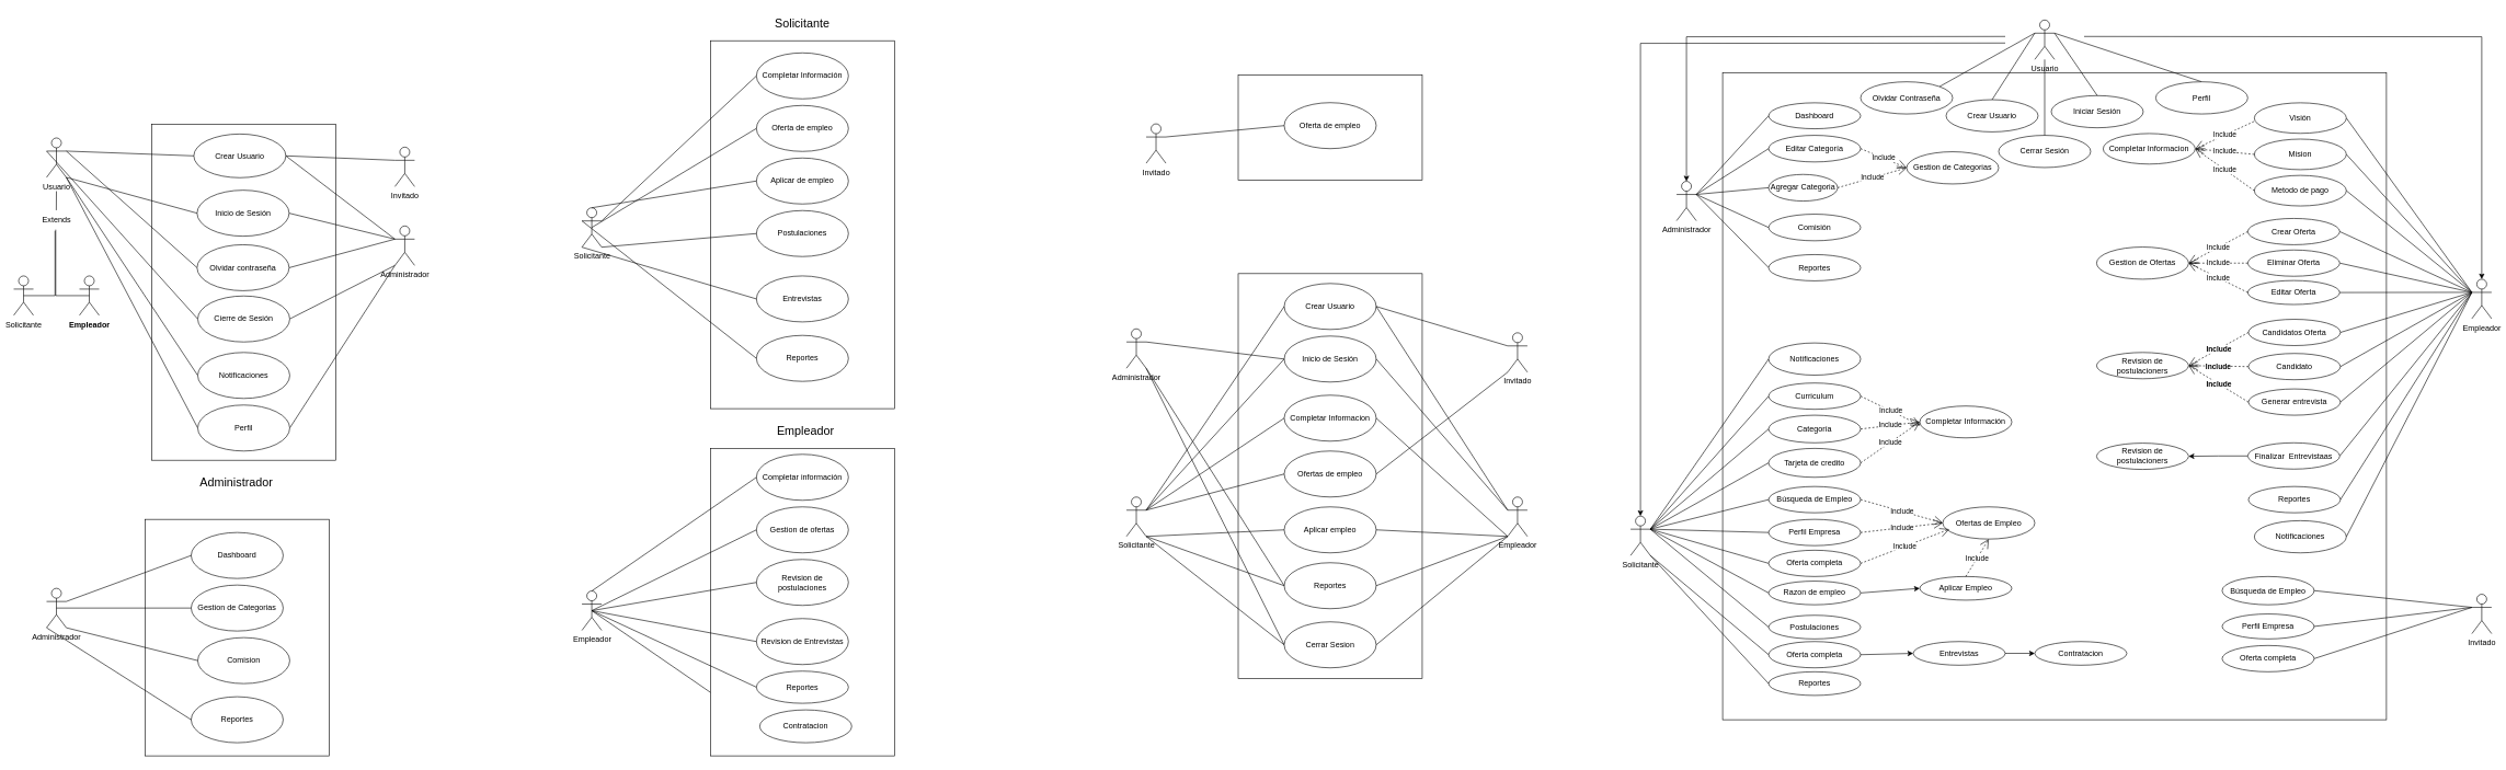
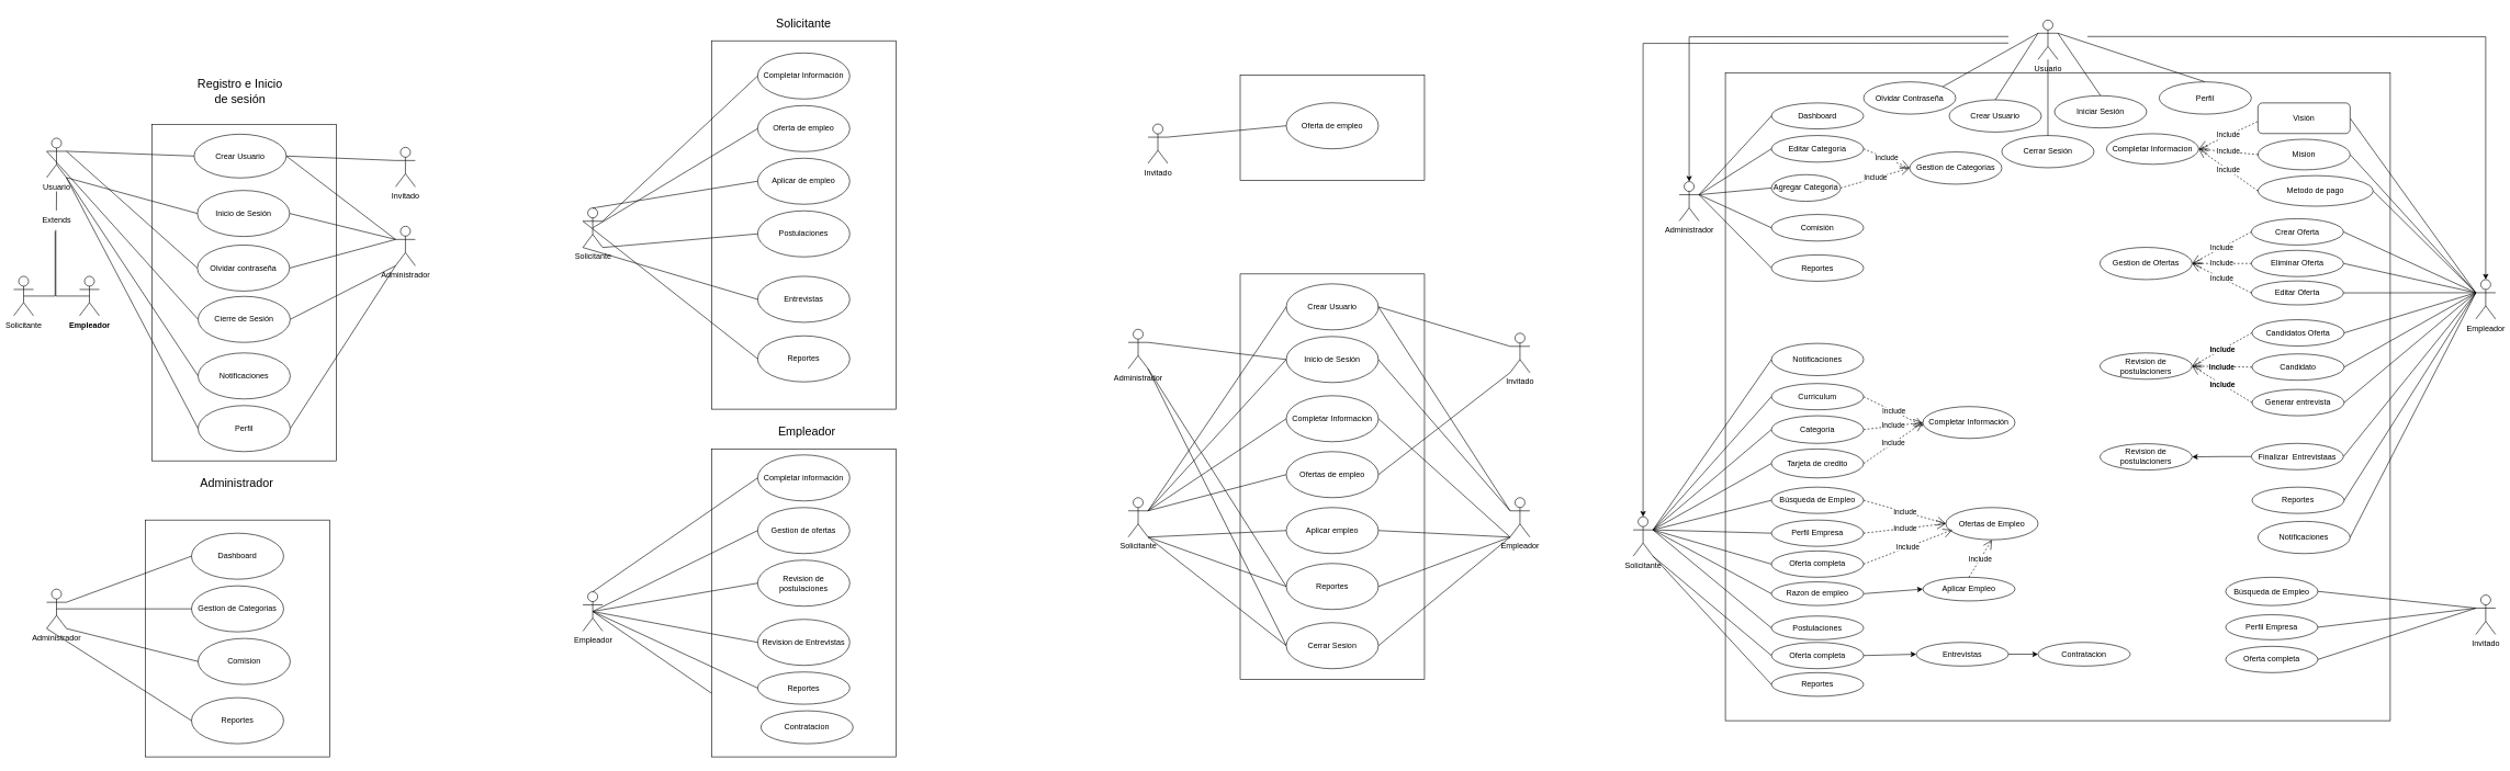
+ <mxCell id="148" value="&lt;font style=&quot;font-size: 18px;&quot;&gt;Registro e Inicio de sesión&lt;/font&gt;" style="text;html=1;strokeColor=none;fillColor=none;align=center;verticalAlign=middle;whiteSpace=wrap;rounded=0;" vertex="1" parent="1"><mxGeometry x="289" y="124" width="150" height="30" as="geometry" /></mxCell>
- <mxCell id="185" value="Visión" style="ellipse;whiteSpace=wrap;html=1;" vertex="1" parent="1"><mxGeometry x="3429" y="156" width="140" height="46.5" as="geometry" /></mxCell>
+ <mxCell id="185" value="Visión" style="whiteSpace=wrap;html=1;rounded=1;" vertex="1" parent="1"><mxGeometry x="3429" y="156" width="140" height="46.5" as="geometry" /></mxCell>
- <mxCell id="187" value="Metodo de pago" style="ellipse;whiteSpace=wrap;html=1;" vertex="1" parent="1"><mxGeometry x="3429" y="266.5" width="140" height="46.5" as="geometry" /></mxCell>
+ <mxCell id="187" value="Metodo de pago" style="ellipse;whiteSpace=wrap;html=1;" vertex="1" parent="1"><mxGeometry x="3429" y="266.5" width="175" height="46.5" as="geometry" /></mxCell>
